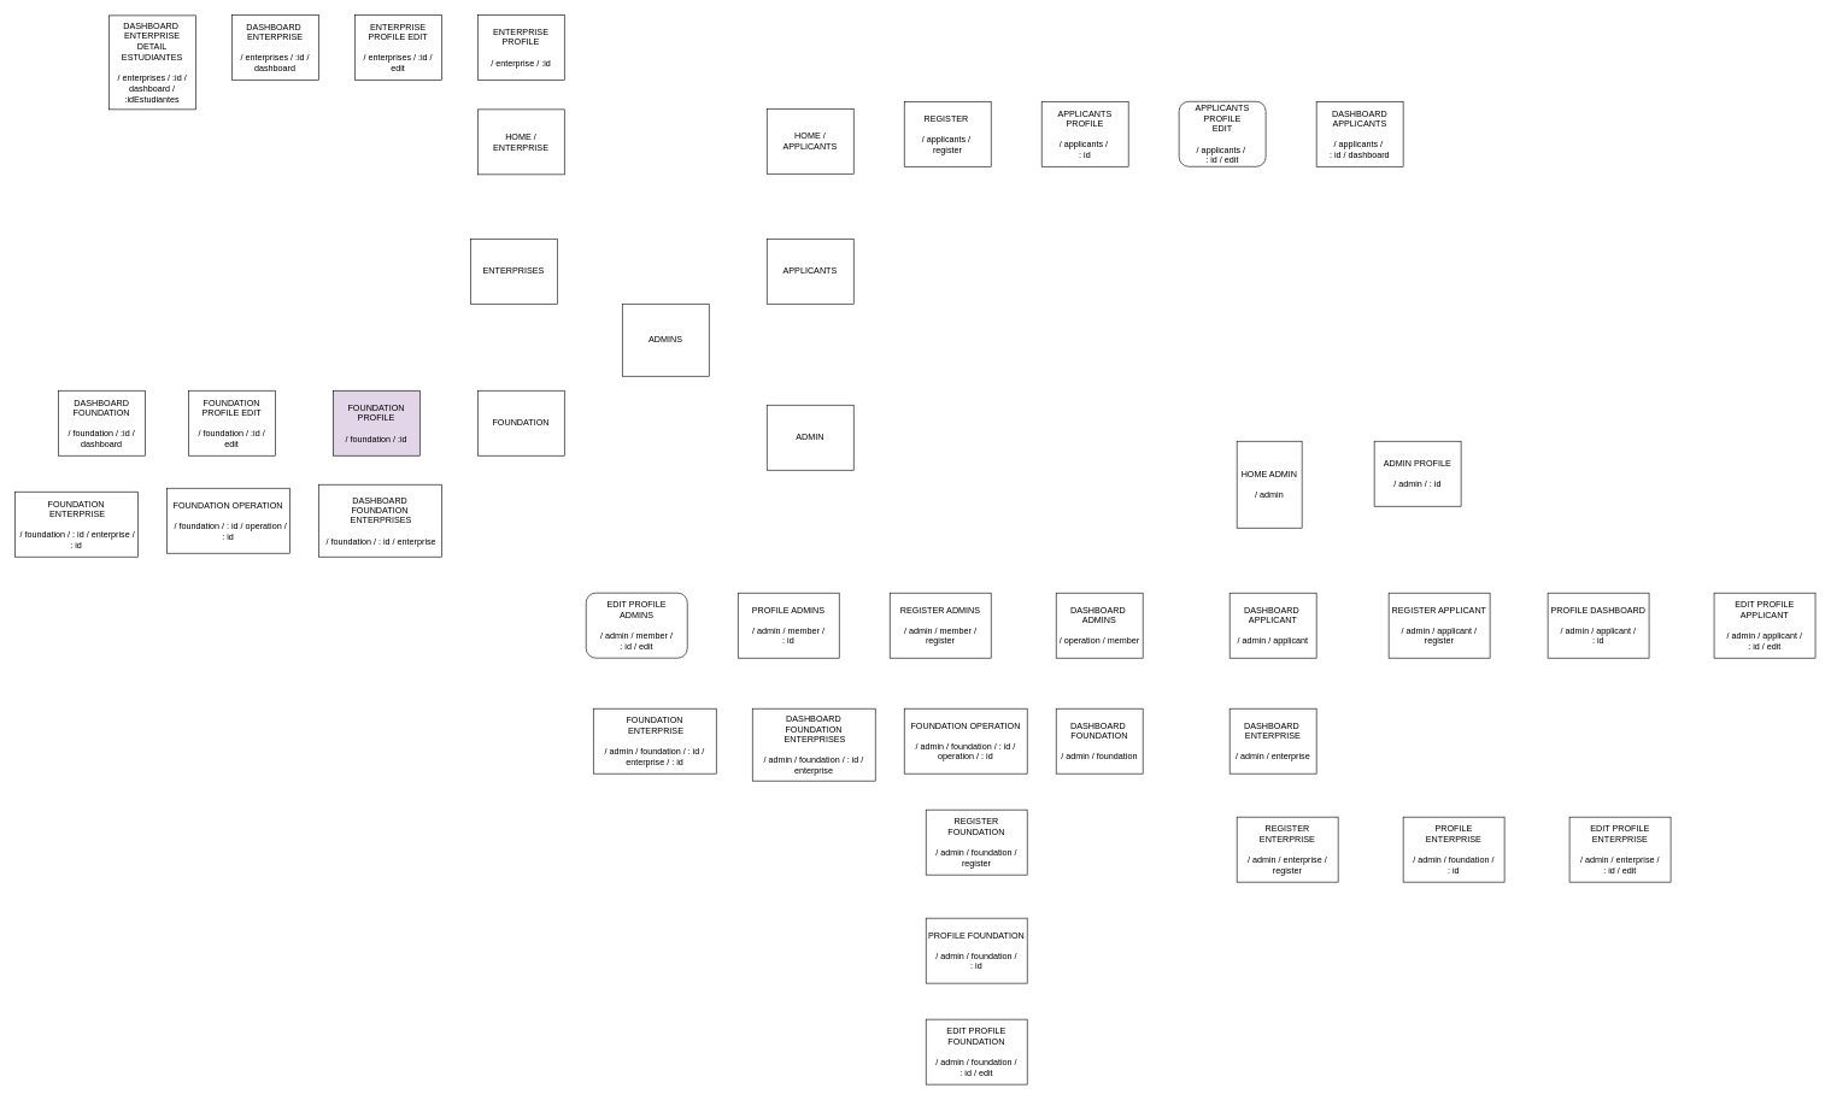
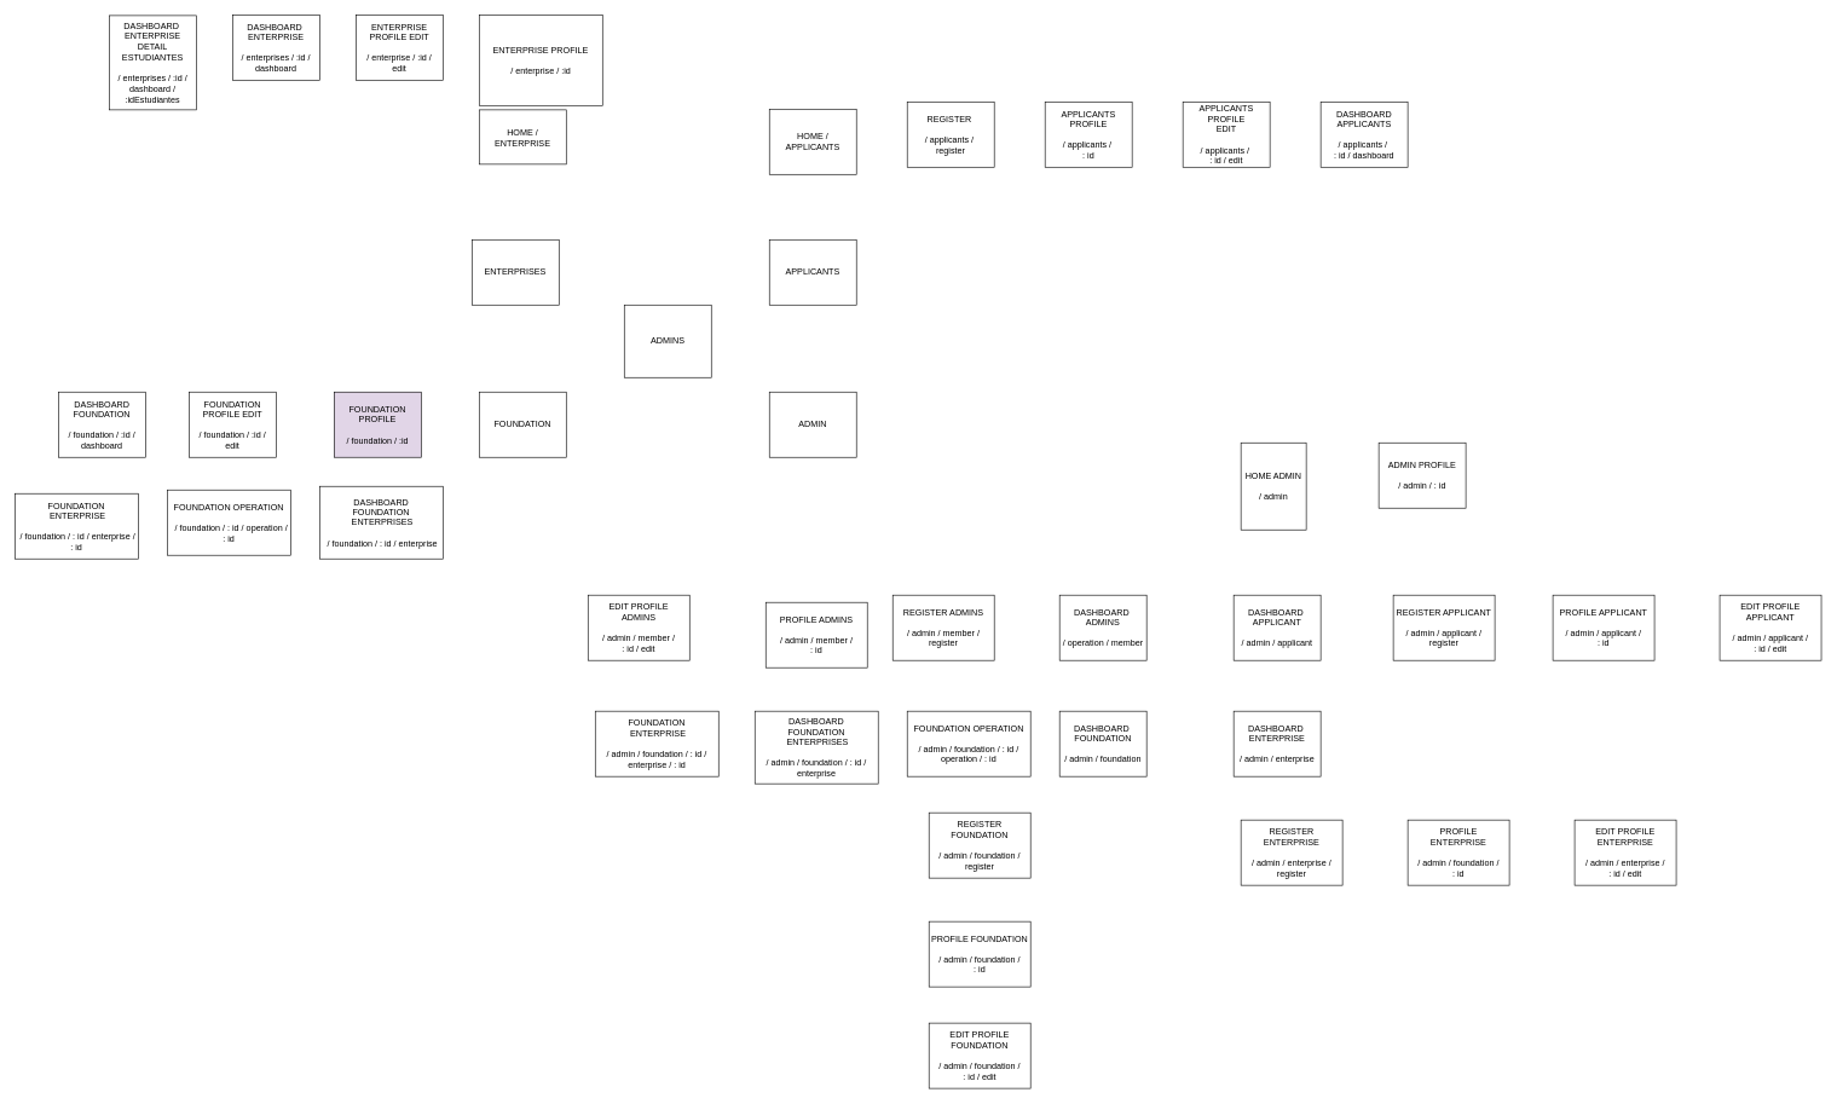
- <mxCell id="10" value="ENTERPRISE PROFILE EDIT&lt;br&gt;&lt;br&gt;/ enterprises / :id / edit" style="whiteSpace=wrap;html=1;spacing=10;" vertex="1" parent="1"><mxGeometry x="490" y="20" width="120" height="90" as="geometry" /></mxCell>
+ <mxCell id="10" value="ENTERPRISE PROFILE EDIT&lt;br&gt;&lt;br&gt;/ enterprise / :id / edit" style="whiteSpace=wrap;html=1;spacing=10;" vertex="1" parent="1"><mxGeometry x="490" y="20" width="120" height="90" as="geometry" /></mxCell>
- <mxCell id="9" value="ENTERPRISE PROFILE&lt;br&gt;&lt;br&gt;/ enterprise / :id" style="whiteSpace=wrap;html=1;spacing=10;" vertex="1" parent="1"><mxGeometry x="660" y="20" width="120" height="90" as="geometry" /></mxCell>
+ <mxCell id="9" value="ENTERPRISE PROFILE&lt;br&gt;&lt;br&gt;/ enterprise / :id" style="whiteSpace=wrap;html=1;spacing=10;" vertex="1" parent="1"><mxGeometry x="660" y="20" width="170" height="125" as="geometry" /></mxCell>
- <mxCell id="19" value="APPLICANTS&lt;br&gt;PROFILE&lt;br&gt;EDIT&lt;br&gt;&lt;br&gt;/ applicants /&amp;nbsp; &lt;br&gt;: id / edit" style="whiteSpace=wrap;html=1;rounded=1;" vertex="1" parent="1"><mxGeometry x="1630" y="140" width="120" height="90" as="geometry" /></mxCell>
+ <mxCell id="19" value="APPLICANTS&lt;br&gt;PROFILE&lt;br&gt;EDIT&lt;br&gt;&lt;br&gt;/ applicants /&amp;nbsp; &lt;br&gt;: id / edit" style="whiteSpace=wrap;html=1;" vertex="1" parent="1"><mxGeometry x="1630" y="140" width="120" height="90" as="geometry" /></mxCell>
- <mxCell id="7" value="HOME / ENTERPRISE" style="whiteSpace=wrap;html=1;" vertex="1" parent="1"><mxGeometry x="660" y="151" width="120" height="90" as="geometry" /></mxCell>
+ <mxCell id="7" value="HOME / ENTERPRISE" style="whiteSpace=wrap;html=1;" vertex="1" parent="1"><mxGeometry x="660" y="151" width="120" height="75" as="geometry" /></mxCell>
- <mxCell id="5" value="ADMIN" style="whiteSpace=wrap;html=1;" vertex="1" parent="1"><mxGeometry x="1060" y="560" width="120" height="90" as="geometry" /></mxCell>
+ <mxCell id="5" value="ADMIN" style="whiteSpace=wrap;html=1;" vertex="1" parent="1"><mxGeometry x="1060" y="540" width="120" height="90" as="geometry" /></mxCell>
- <mxCell id="37" value="EDIT PROFILE &lt;br&gt;ADMINS&lt;br&gt;&lt;br&gt;/ admin / member / &lt;br&gt;: id / edit" style="whiteSpace=wrap;html=1;rounded=1;" vertex="1" parent="1"><mxGeometry x="810" y="820" width="140" height="90" as="geometry" /></mxCell>
+ <mxCell id="37" value="EDIT PROFILE &lt;br&gt;ADMINS&lt;br&gt;&lt;br&gt;/ admin / member / &lt;br&gt;: id / edit" style="whiteSpace=wrap;html=1;" vertex="1" parent="1"><mxGeometry x="810" y="820" width="140" height="90" as="geometry" /></mxCell>
- <mxCell id="36" value="PROFILE ADMINS&lt;br&gt;&lt;br&gt;/ admin / member / &lt;br&gt;: id" style="whiteSpace=wrap;html=1;" vertex="1" parent="1"><mxGeometry x="1020" y="820" width="140" height="90" as="geometry" /></mxCell>
+ <mxCell id="36" value="PROFILE ADMINS&lt;br&gt;&lt;br&gt;/ admin / member / &lt;br&gt;: id" style="whiteSpace=wrap;html=1;" vertex="1" parent="1"><mxGeometry x="1055" y="830" width="140" height="90" as="geometry" /></mxCell>
- <mxCell id="33" value="PROFILE DASHBOARD&lt;br&gt;&lt;br&gt;/ admin / applicant / &lt;br&gt;: id" style="whiteSpace=wrap;html=1;" vertex="1" parent="1"><mxGeometry x="2140" y="820" width="140" height="90" as="geometry" /></mxCell>
+ <mxCell id="33" value="PROFILE APPLICANT&lt;br&gt;&lt;br&gt;/ admin / applicant / &lt;br&gt;: id" style="whiteSpace=wrap;html=1;" vertex="1" parent="1"><mxGeometry x="2140" y="820" width="140" height="90" as="geometry" /></mxCell>
